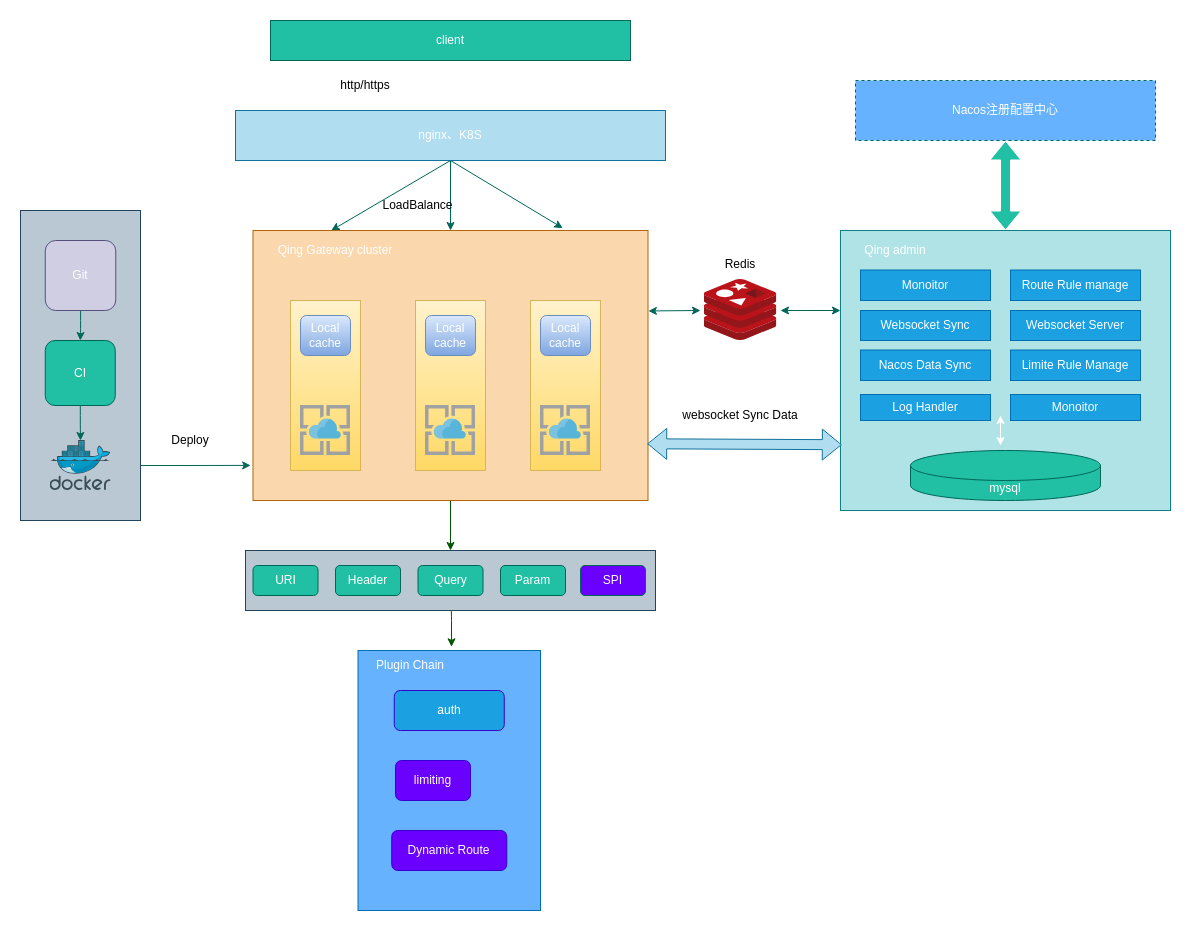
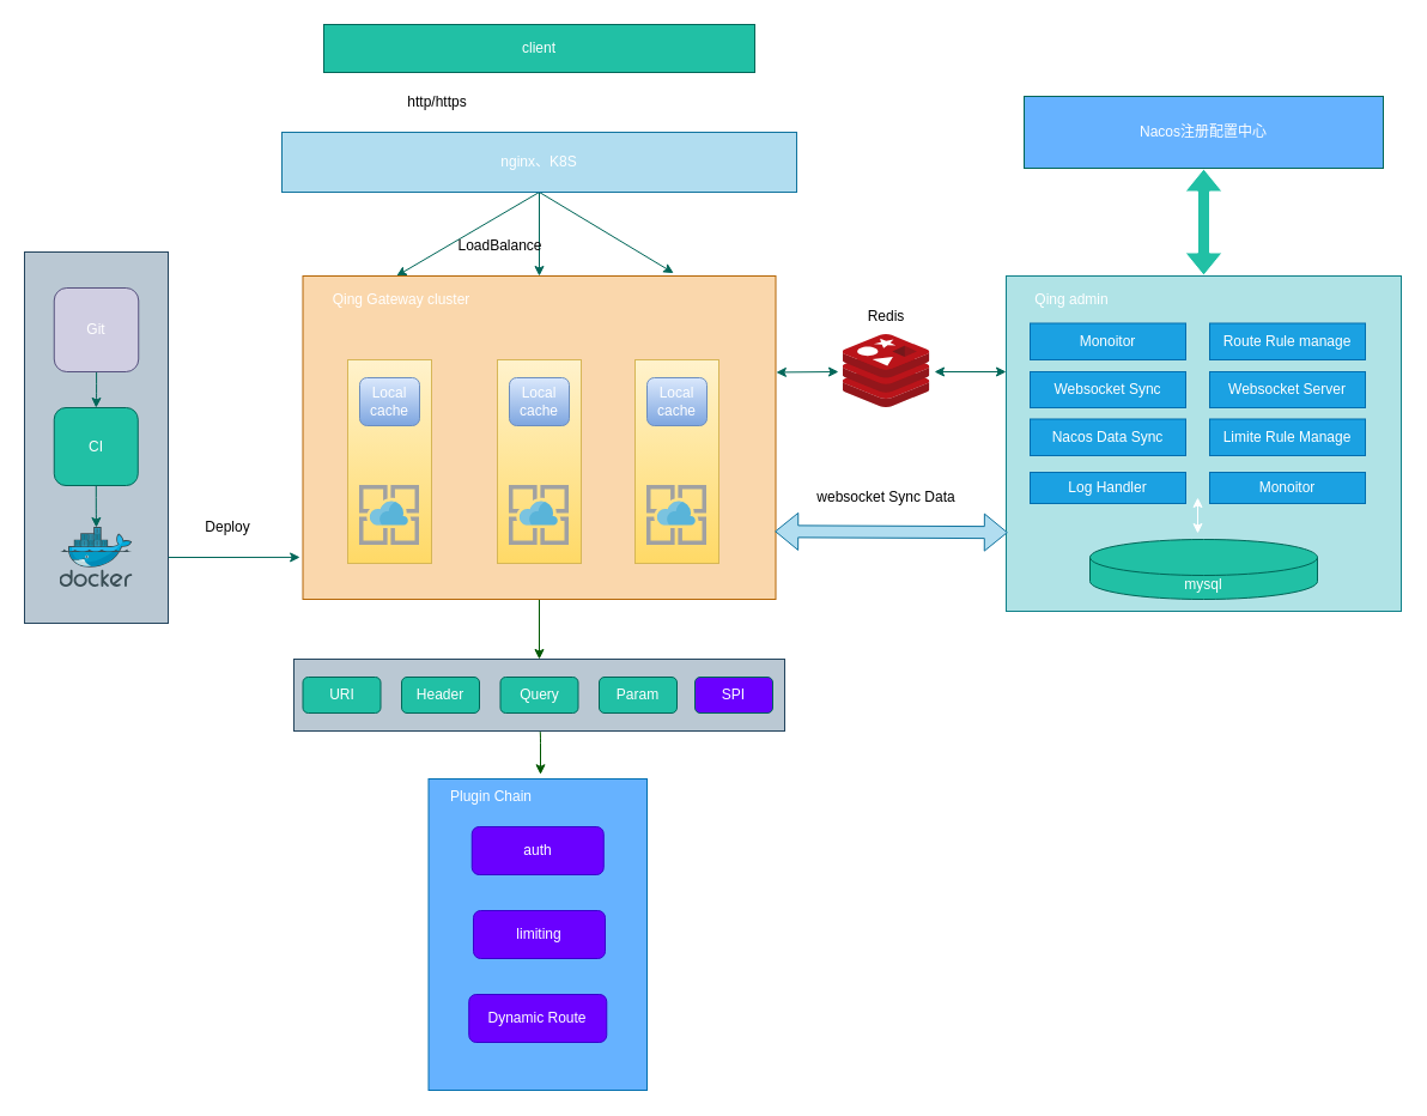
- <mxCell id="65" value="Nacos注册配置中心" style="rounded=0;whiteSpace=wrap;html=1;labelBackgroundColor=none;sketch=0;fontColor=#FFFFFF;strokeColor=#006658;fillColor=#66B2FF;dashed=1;" vertex="1" parent="1"><mxGeometry x="855" y="80" width="300" height="60" as="geometry" /></mxCell>
+ <mxCell id="65" value="Nacos注册配置中心" style="rounded=0;whiteSpace=wrap;html=1;labelBackgroundColor=none;sketch=0;fontColor=#FFFFFF;strokeColor=#006658;fillColor=#66B2FF;" vertex="1" parent="1"><mxGeometry x="855" y="80" width="300" height="60" as="geometry" /></mxCell>
- <mxCell id="61" value="auth" style="rounded=1;whiteSpace=wrap;html=1;labelBackgroundColor=none;sketch=0;fontColor=#ffffff;strokeColor=#3700CC;fillColor=#1ba1e2;" vertex="1" parent="1"><mxGeometry x="393.75" y="690" width="110" height="40" as="geometry" /></mxCell>
+ <mxCell id="61" value="auth" style="rounded=1;whiteSpace=wrap;html=1;labelBackgroundColor=none;sketch=0;fontColor=#ffffff;strokeColor=#3700CC;fillColor=#6a00ff;" vertex="1" parent="1"><mxGeometry x="393.75" y="690" width="110" height="40" as="geometry" /></mxCell>
- <mxCell id="63" value="limiting" style="rounded=1;whiteSpace=wrap;html=1;labelBackgroundColor=none;sketch=0;fontColor=#ffffff;strokeColor=#3700CC;fillColor=#6a00ff;" vertex="1" parent="1"><mxGeometry x="395" y="760" width="75" height="40" as="geometry" /></mxCell>
+ <mxCell id="63" value="limiting" style="rounded=1;whiteSpace=wrap;html=1;labelBackgroundColor=none;sketch=0;fontColor=#ffffff;strokeColor=#3700CC;fillColor=#6a00ff;" vertex="1" parent="1"><mxGeometry x="395" y="760" width="110" height="40" as="geometry" /></mxCell>
